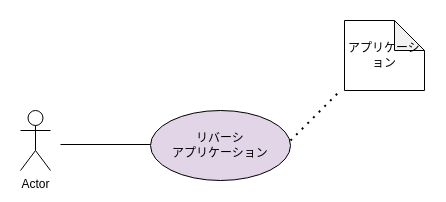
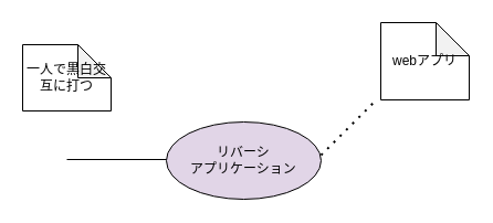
- <mxCell id="5" value="アプリケーション" style="shape=note;whiteSpace=wrap;html=1;backgroundOutline=1;darkOpacity=0.05;" vertex="1" parent="1"><mxGeometry x="344" y="20" width="80" height="70" as="geometry" /></mxCell>
+ <mxCell id="5" value="webアプリ" style="shape=note;whiteSpace=wrap;html=1;backgroundOutline=1;darkOpacity=0.05;" vertex="1" parent="1"><mxGeometry x="344" y="20" width="80" height="70" as="geometry" /></mxCell>
+ <mxCell id="6" value="一人で黒白交互に打つ" style="shape=note;whiteSpace=wrap;html=1;backgroundOutline=1;darkOpacity=0.05;" vertex="1" parent="1"><mxGeometry x="20" y="40" width="80" height="60" as="geometry" /></mxCell>
- <mxCell id="3" value="Actor" style="shape=umlActor;verticalLabelPosition=bottom;verticalAlign=top;html=1;" vertex="1" parent="1"><mxGeometry x="20" y="110" width="30" height="60" as="geometry" /></mxCell>
